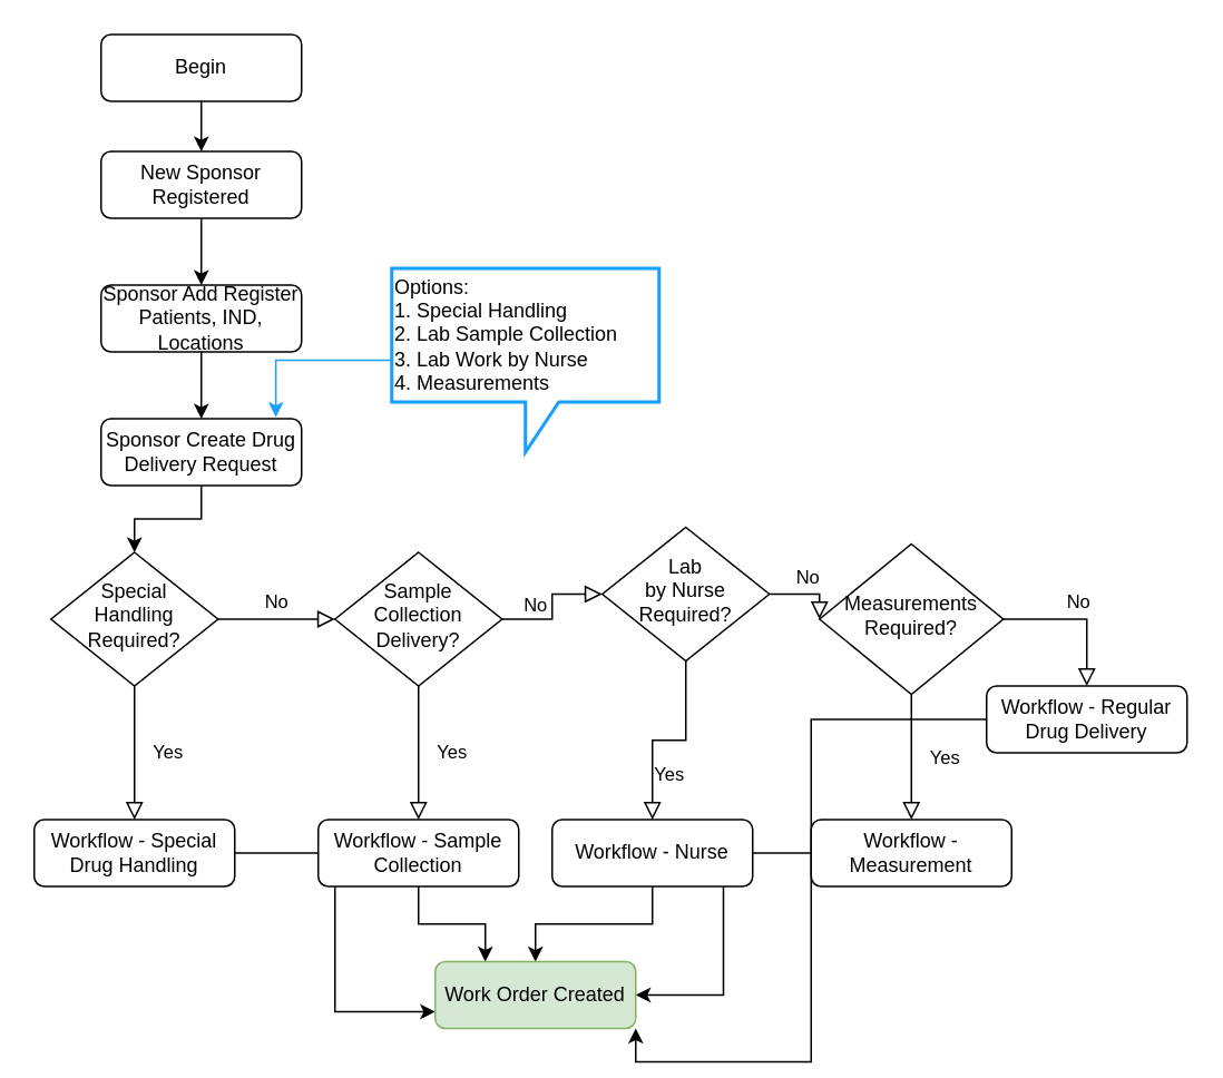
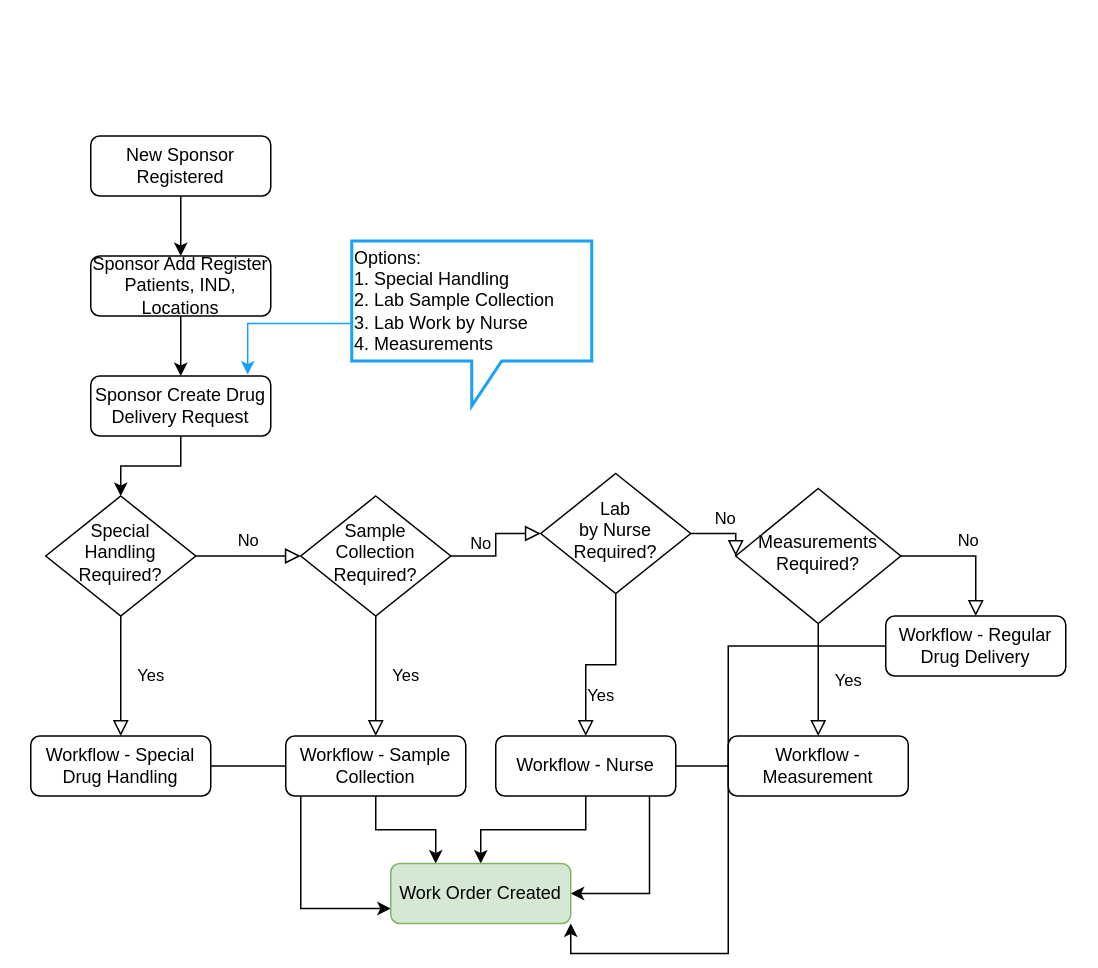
- <mxCell id="12" value="Begin" style="rounded=1;whiteSpace=wrap;html=1;fontSize=12;glass=0;strokeWidth=1;shadow=0;" parent="1" vertex="1"><mxGeometry x="60" y="20" width="120" height="40" as="geometry" /></mxCell>
- <mxCell id="11" style="edgeStyle=orthogonalEdgeStyle;rounded=0;orthogonalLoop=1;jettySize=auto;html=1;" parent="1" source="12" target="3" edge="1"><mxGeometry relative="1" as="geometry" /></mxCell>
- <mxCell id="19" value="Sample Collection Delivery?" style="rhombus;whiteSpace=wrap;html=1;shadow=0;fontFamily=Helvetica;fontSize=12;align=center;strokeWidth=1;spacing=6;spacingTop=-4;" parent="1" vertex="1"><mxGeometry x="200" y="330" width="100" height="80" as="geometry" /></mxCell>
+ <mxCell id="19" value="Sample Collection Required?" style="rhombus;whiteSpace=wrap;html=1;shadow=0;fontFamily=Helvetica;fontSize=12;align=center;strokeWidth=1;spacing=6;spacingTop=-4;" parent="1" vertex="1"><mxGeometry x="200" y="330" width="100" height="80" as="geometry" /></mxCell>
